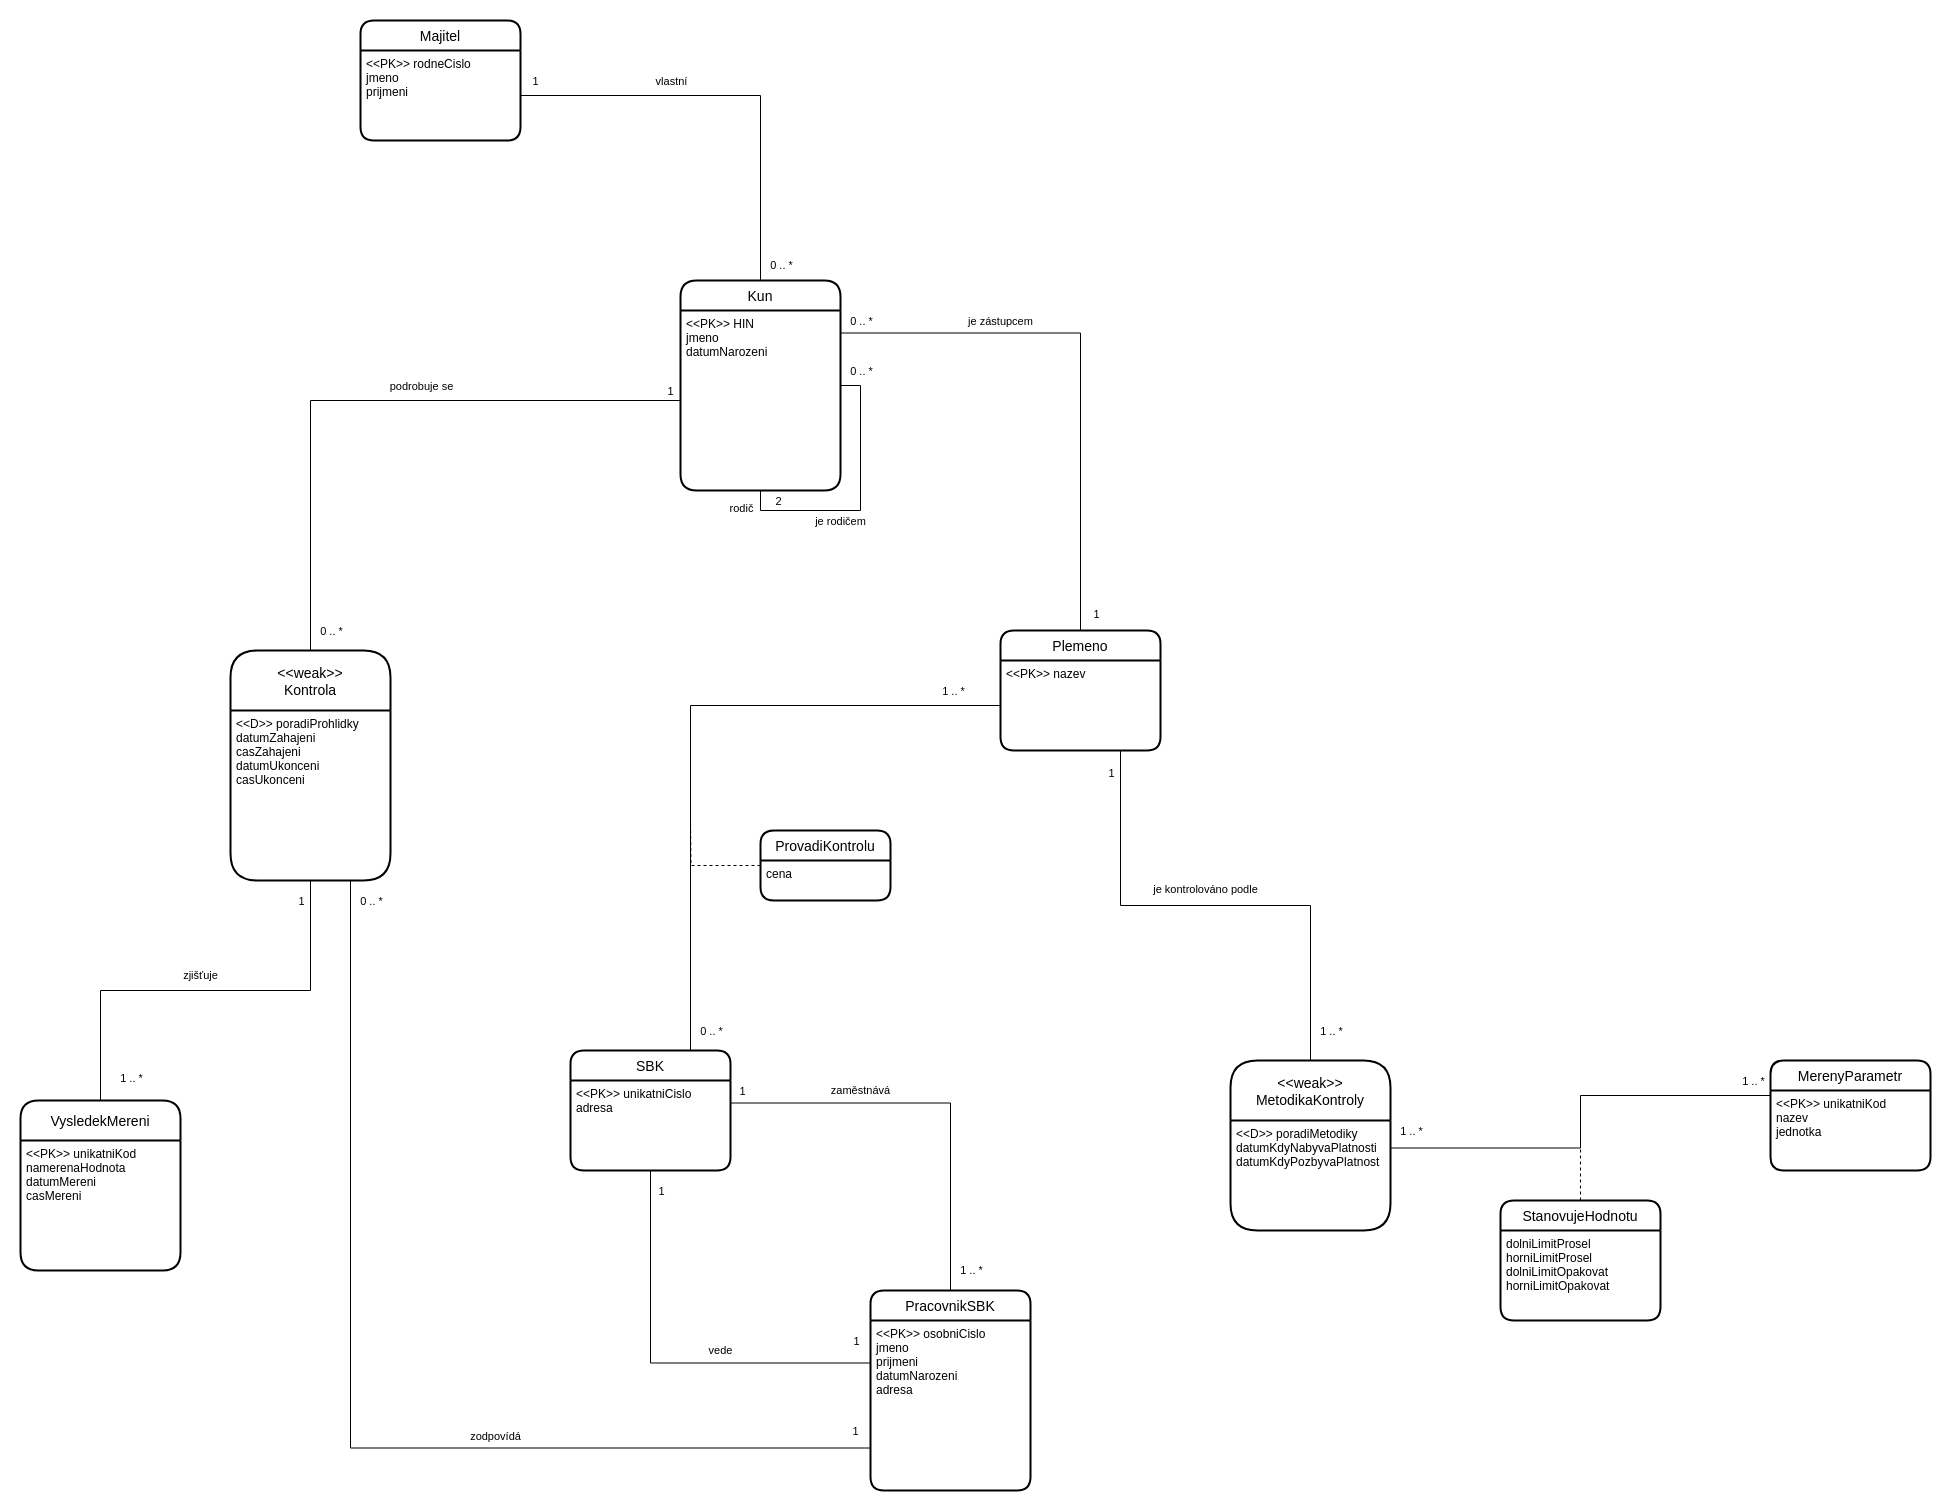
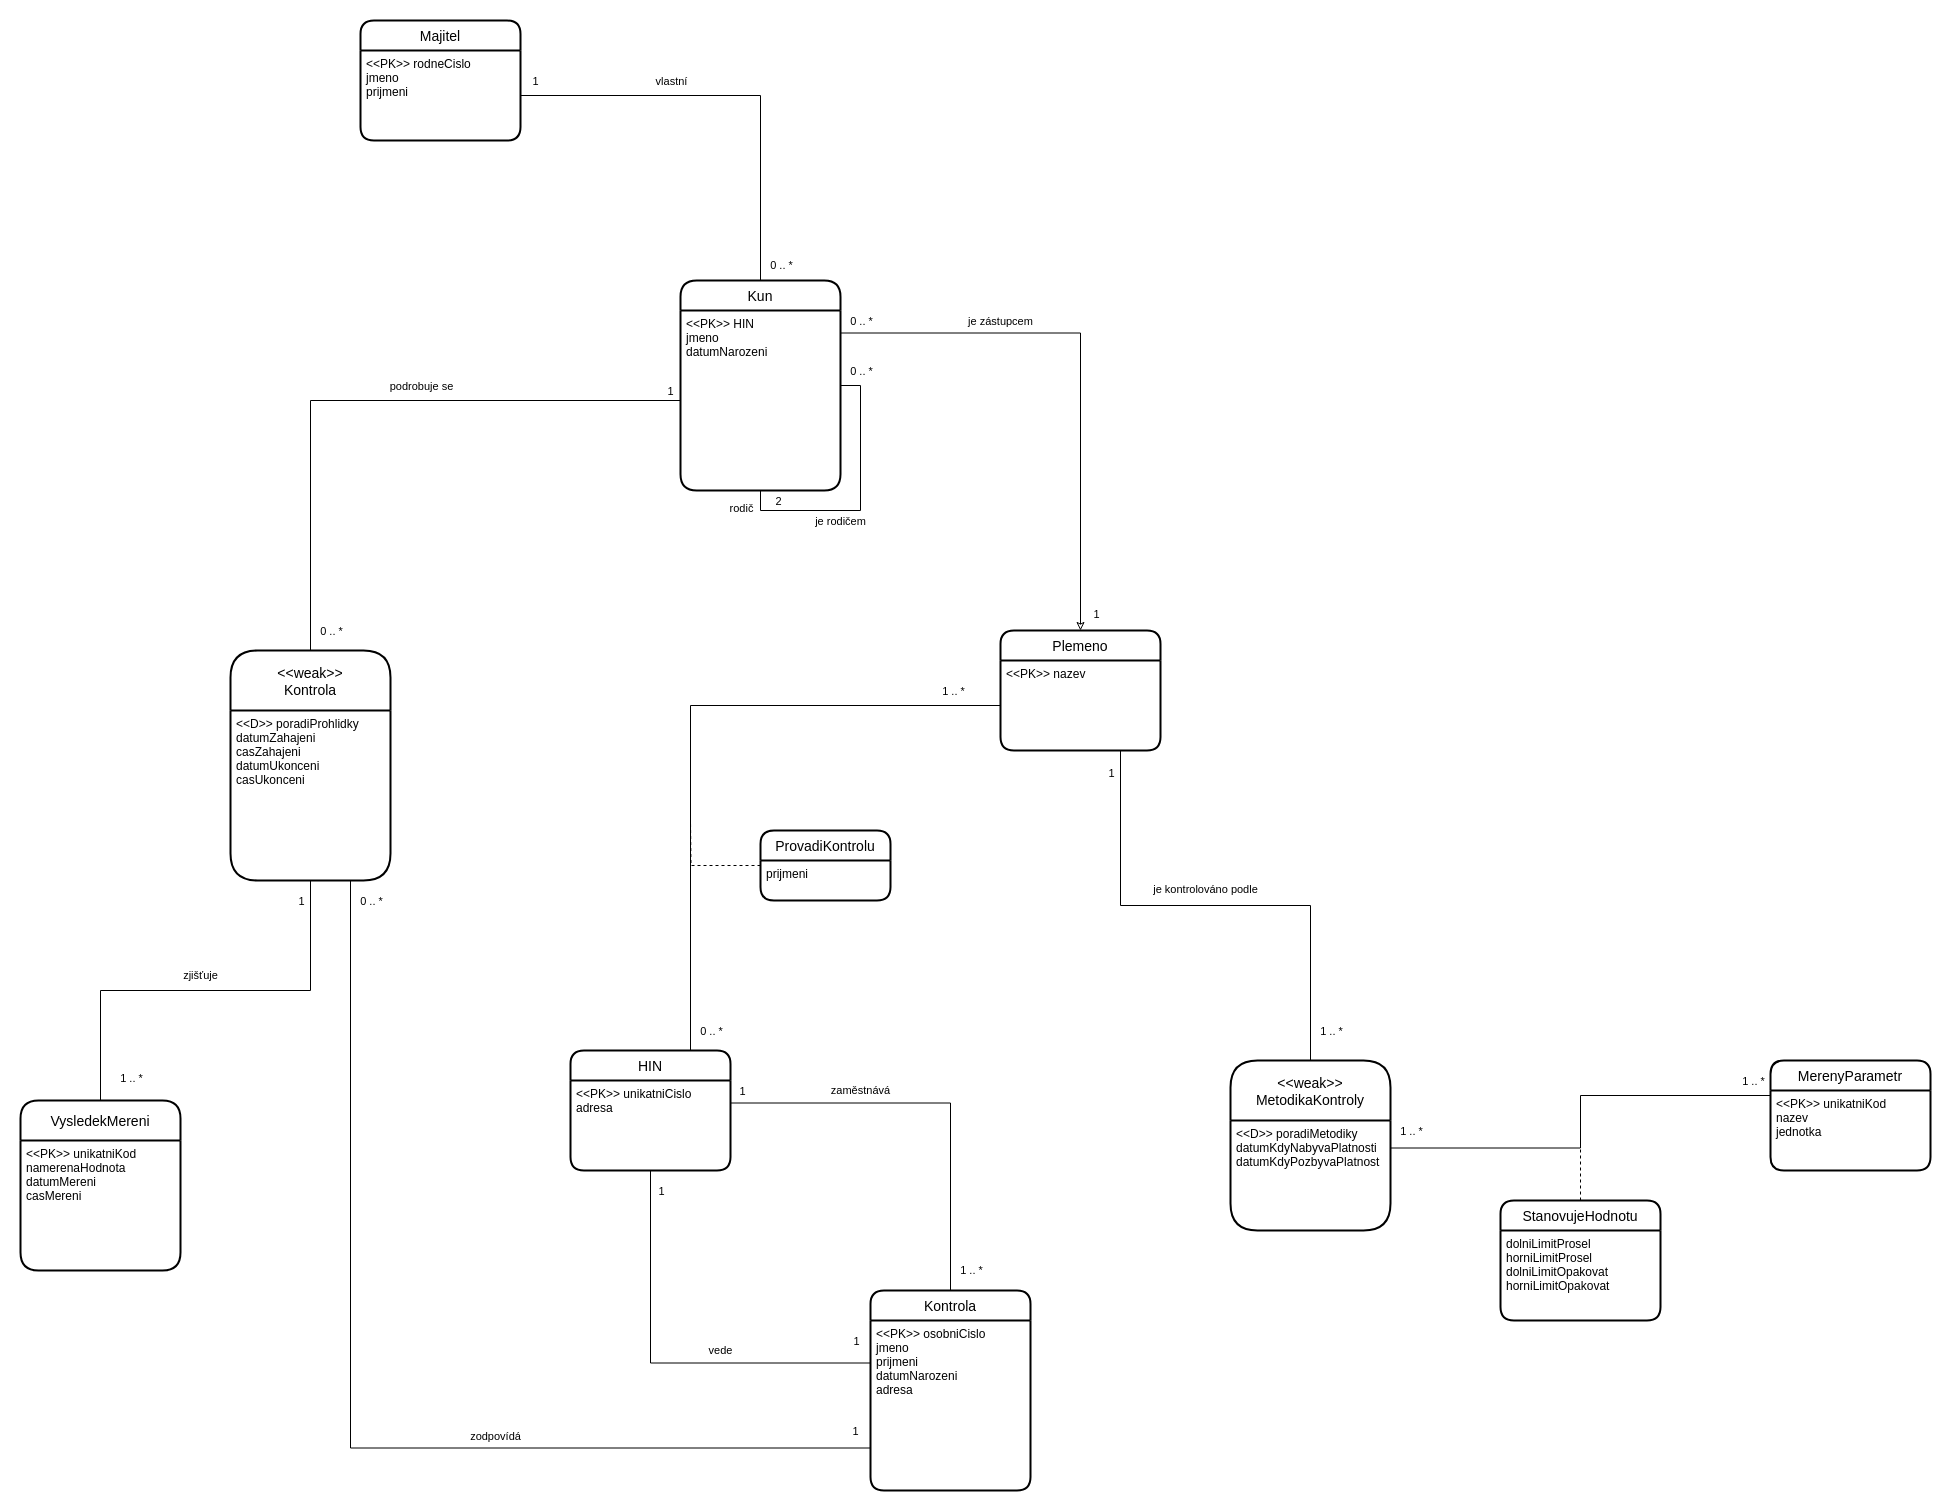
- <mxCell id="24" style="edgeStyle=orthogonalEdgeStyle;rounded=0;orthogonalLoop=1;jettySize=auto;html=1;exitX=1;exitY=0.25;exitDx=0;exitDy=0;strokeColor=default;endArrow=none;endFill=0;entryX=0.5;entryY=0;entryDx=0;entryDy=0;" edge="1" parent="1" source="28" target="22"><mxGeometry relative="1" as="geometry"><mxPoint x="1050" y="590" as="targetPoint" /></mxGeometry></mxCell>
+ <mxCell id="24" style="edgeStyle=orthogonalEdgeStyle;rounded=0;orthogonalLoop=1;jettySize=auto;html=1;exitX=1;exitY=0.25;exitDx=0;exitDy=0;strokeColor=default;endArrow=classic;endFill=0;entryX=0.5;entryY=0;entryDx=0;entryDy=0;" edge="1" parent="1" source="28" target="22"><mxGeometry relative="1" as="geometry"><mxPoint x="1050" y="590" as="targetPoint" /></mxGeometry></mxCell>
- <mxCell id="55" value="cena" style="align=left;strokeColor=none;fillColor=none;spacingLeft=4;fontSize=12;verticalAlign=top;resizable=0;rotatable=0;part=1;" vertex="1" parent="54"><mxGeometry y="30" width="130" height="40" as="geometry" /></mxCell>
+ <mxCell id="55" value="prijmeni" style="align=left;strokeColor=none;fillColor=none;spacingLeft=4;fontSize=12;verticalAlign=top;resizable=0;rotatable=0;part=1;" vertex="1" parent="54"><mxGeometry y="30" width="130" height="40" as="geometry" /></mxCell>
- <mxCell id="4" value="SBK" style="swimlane;childLayout=stackLayout;horizontal=1;startSize=30;horizontalStack=0;rounded=1;fontSize=14;fontStyle=0;strokeWidth=2;resizeParent=0;resizeLast=1;shadow=0;dashed=0;align=center;" vertex="1" parent="1"><mxGeometry x="570" y="1050" width="160" height="120" as="geometry" /></mxCell>
+ <mxCell id="4" value="HIN" style="swimlane;childLayout=stackLayout;horizontal=1;startSize=30;horizontalStack=0;rounded=1;fontSize=14;fontStyle=0;strokeWidth=2;resizeParent=0;resizeLast=1;shadow=0;dashed=0;align=center;" vertex="1" parent="1"><mxGeometry x="570" y="1050" width="160" height="120" as="geometry" /></mxCell>
- <mxCell id="6" value="PracovnikSBK" style="swimlane;childLayout=stackLayout;horizontal=1;startSize=30;horizontalStack=0;rounded=1;fontSize=14;fontStyle=0;strokeWidth=2;resizeParent=0;resizeLast=1;shadow=0;dashed=0;align=center;" vertex="1" parent="1"><mxGeometry x="870" y="1290" width="160" height="200" as="geometry" /></mxCell>
+ <mxCell id="6" value="Kontrola" style="swimlane;childLayout=stackLayout;horizontal=1;startSize=30;horizontalStack=0;rounded=1;fontSize=14;fontStyle=0;strokeWidth=2;resizeParent=0;resizeLast=1;shadow=0;dashed=0;align=center;" vertex="1" parent="1"><mxGeometry x="870" y="1290" width="160" height="200" as="geometry" /></mxCell>
